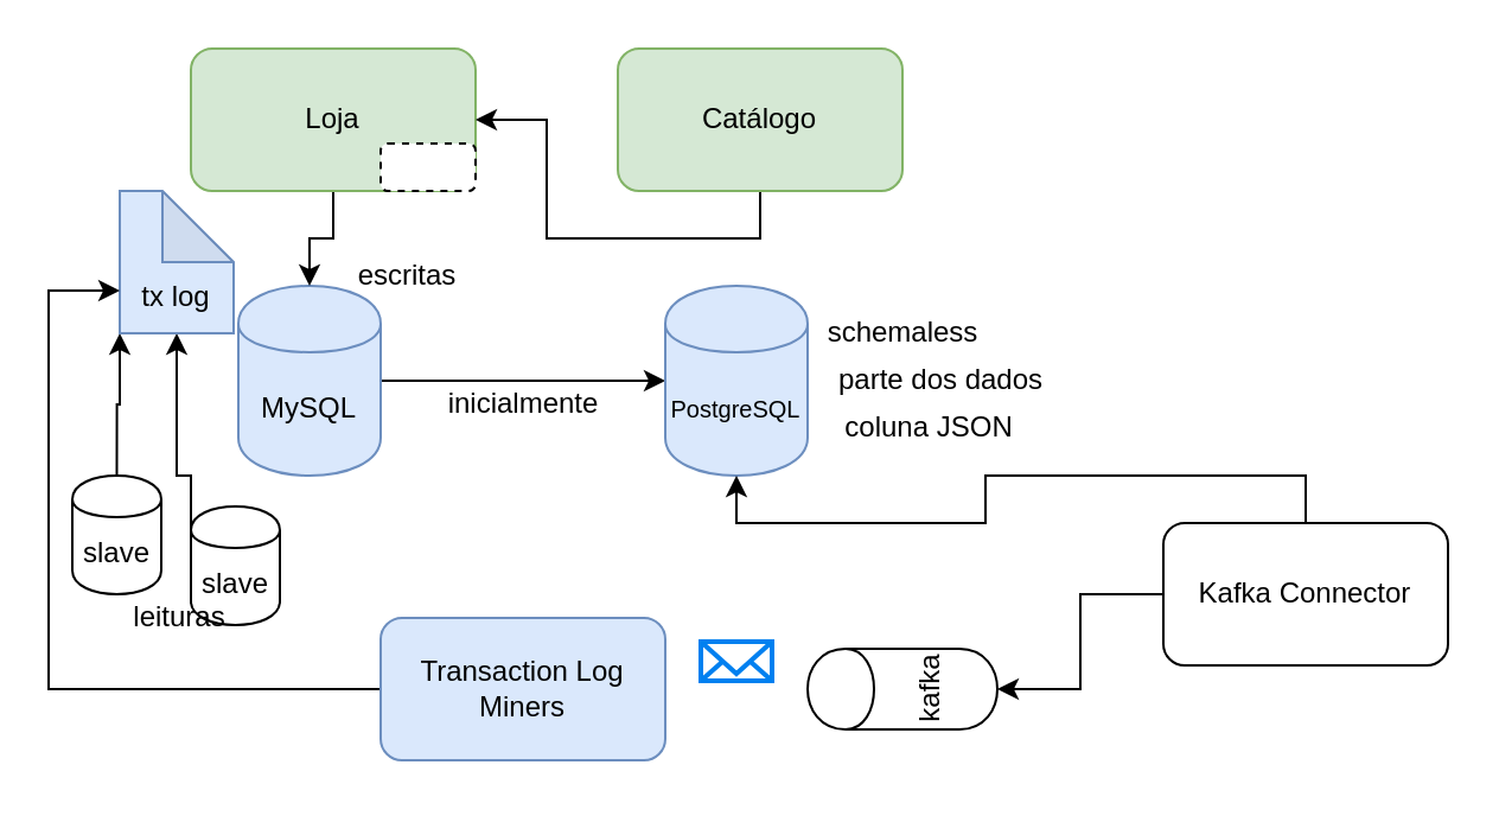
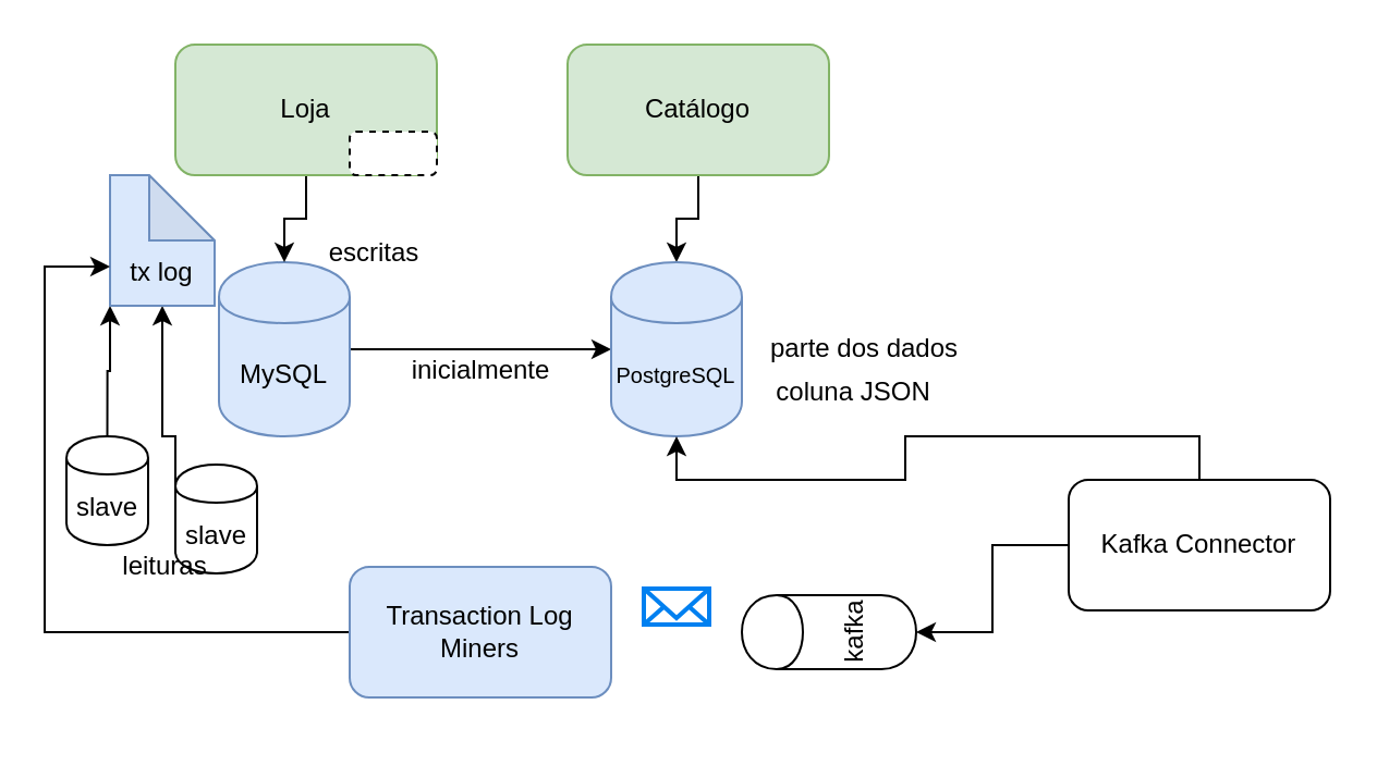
- <mxCell id="7" style="edgeStyle=orthogonalEdgeStyle;rounded=0;orthogonalLoop=1;jettySize=auto;html=1;exitX=0.5;exitY=1;exitDx=0;exitDy=0;" edge="1" parent="1" source="8" target="5"><mxGeometry relative="1" as="geometry" /></mxCell>
+ <mxCell id="7" style="edgeStyle=orthogonalEdgeStyle;rounded=0;orthogonalLoop=1;jettySize=auto;html=1;exitX=0.5;exitY=1;exitDx=0;exitDy=0;" edge="1" parent="1" source="8" target="9"><mxGeometry relative="1" as="geometry" /></mxCell>
- <mxCell id="10" value="schemaless" style="text;html=1;align=center;verticalAlign=middle;resizable=0;points=[];autosize=1;" vertex="1" parent="1"><mxGeometry x="340" y="130" width="80" height="20" as="geometry" /></mxCell>
